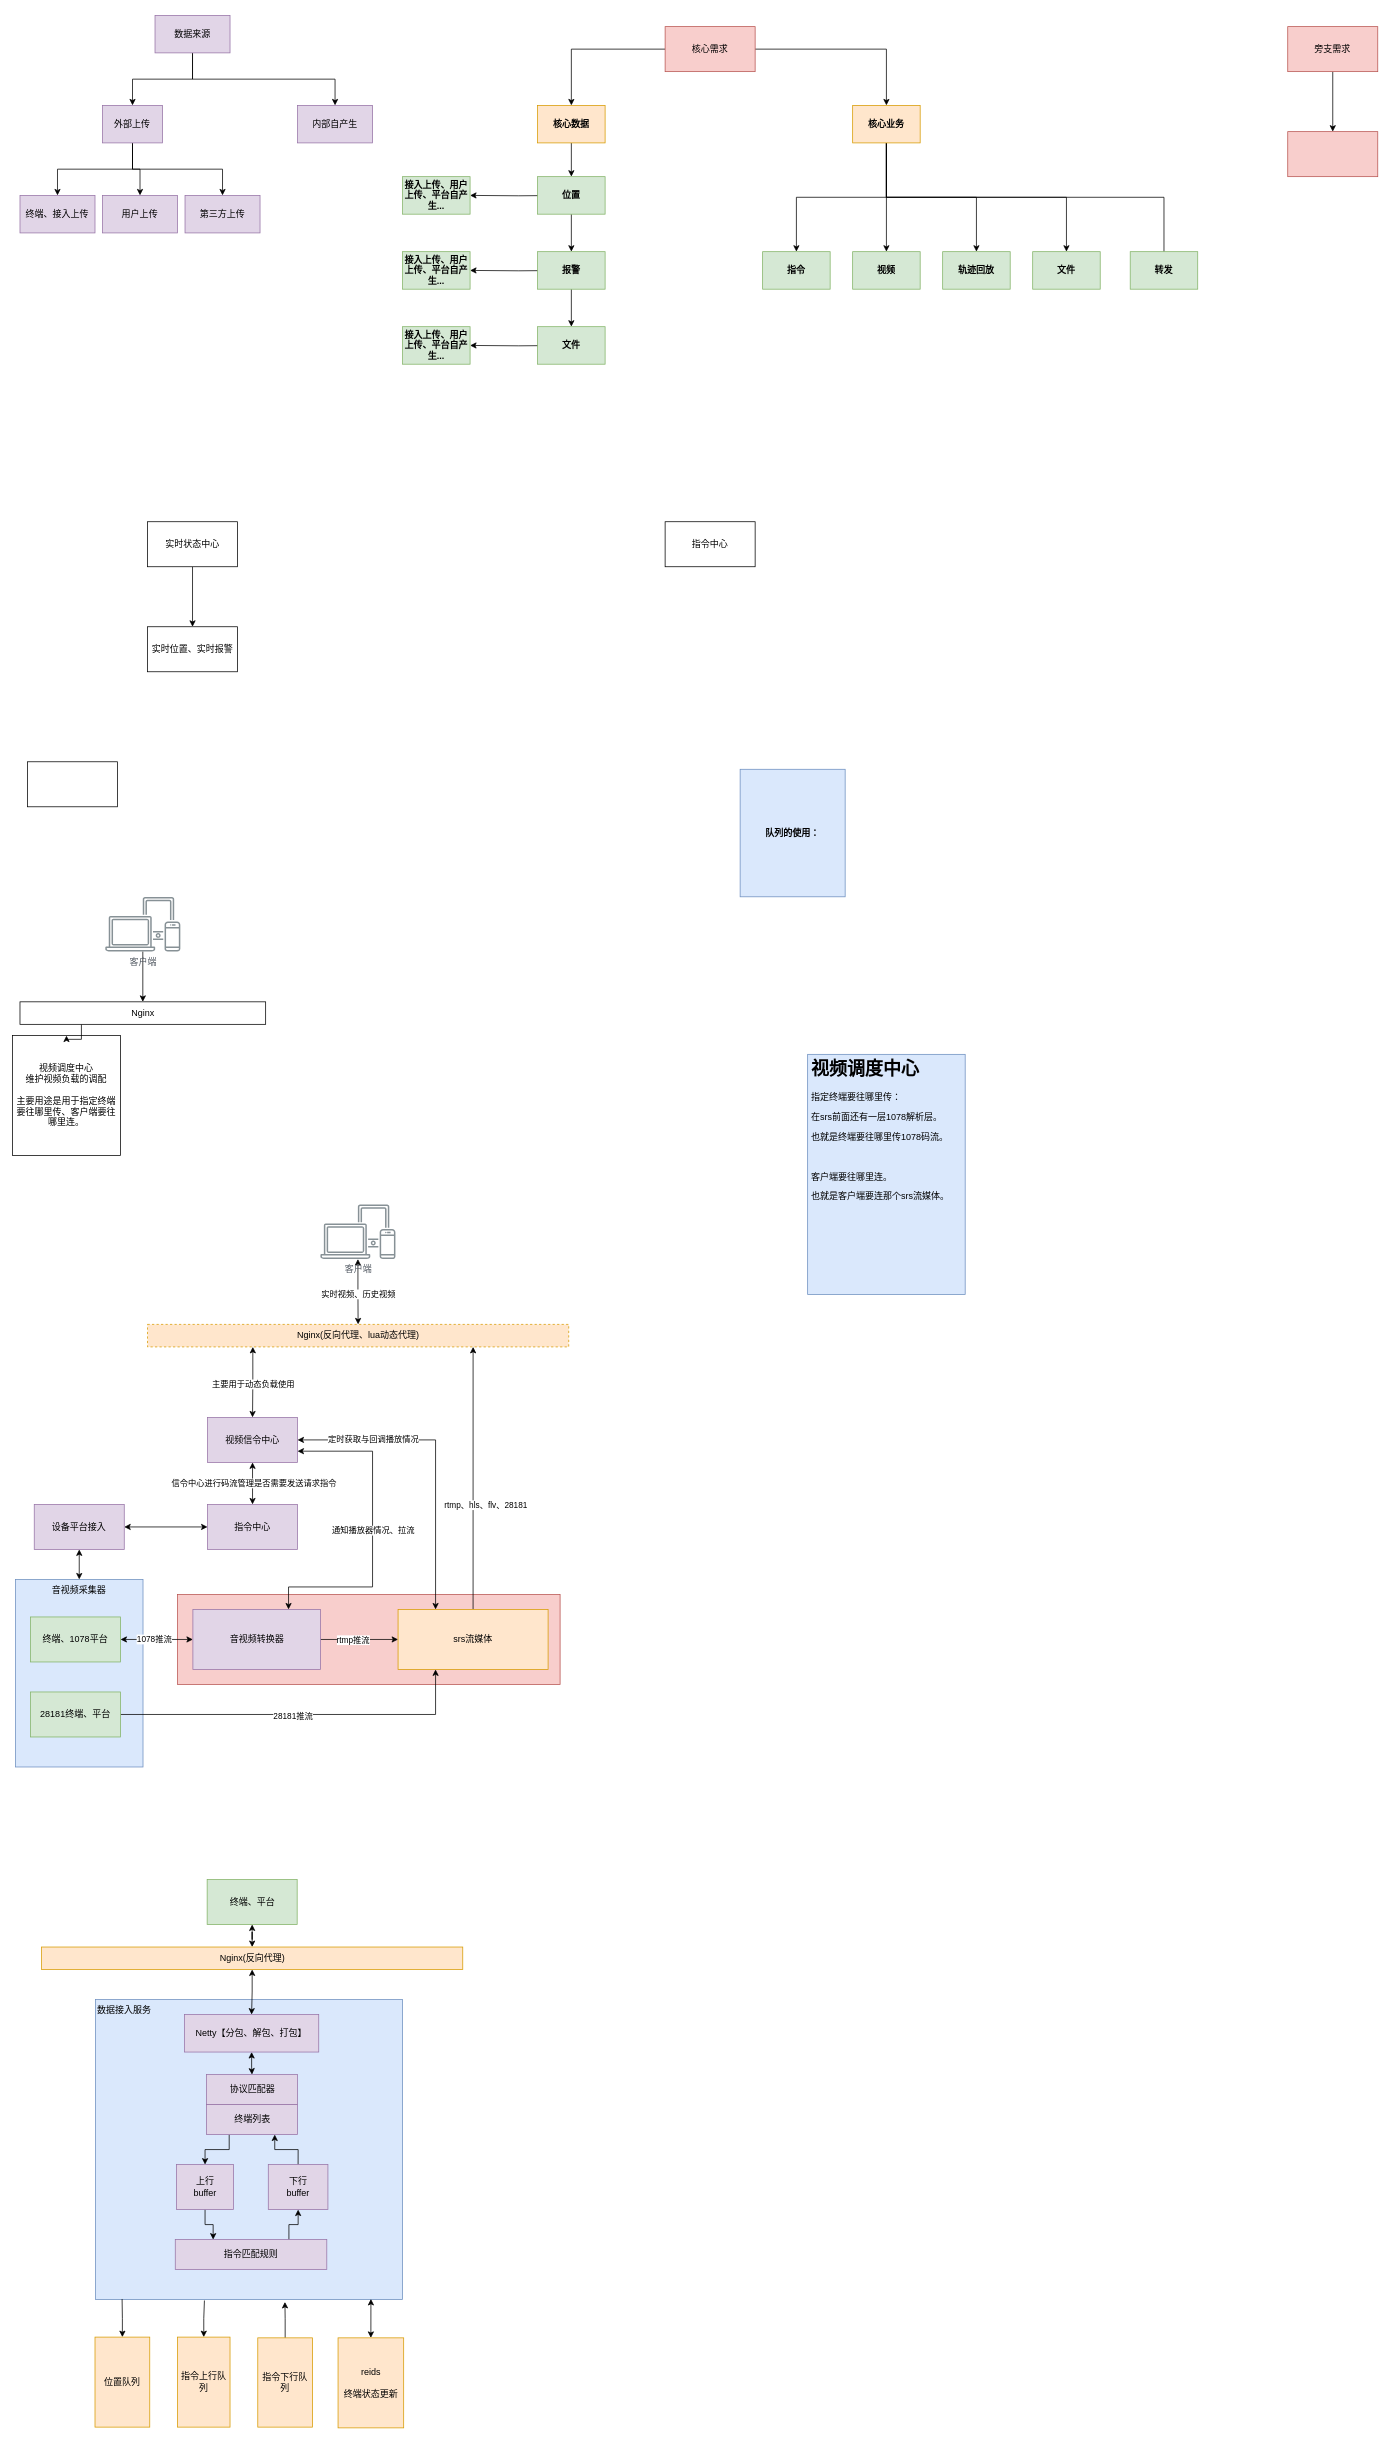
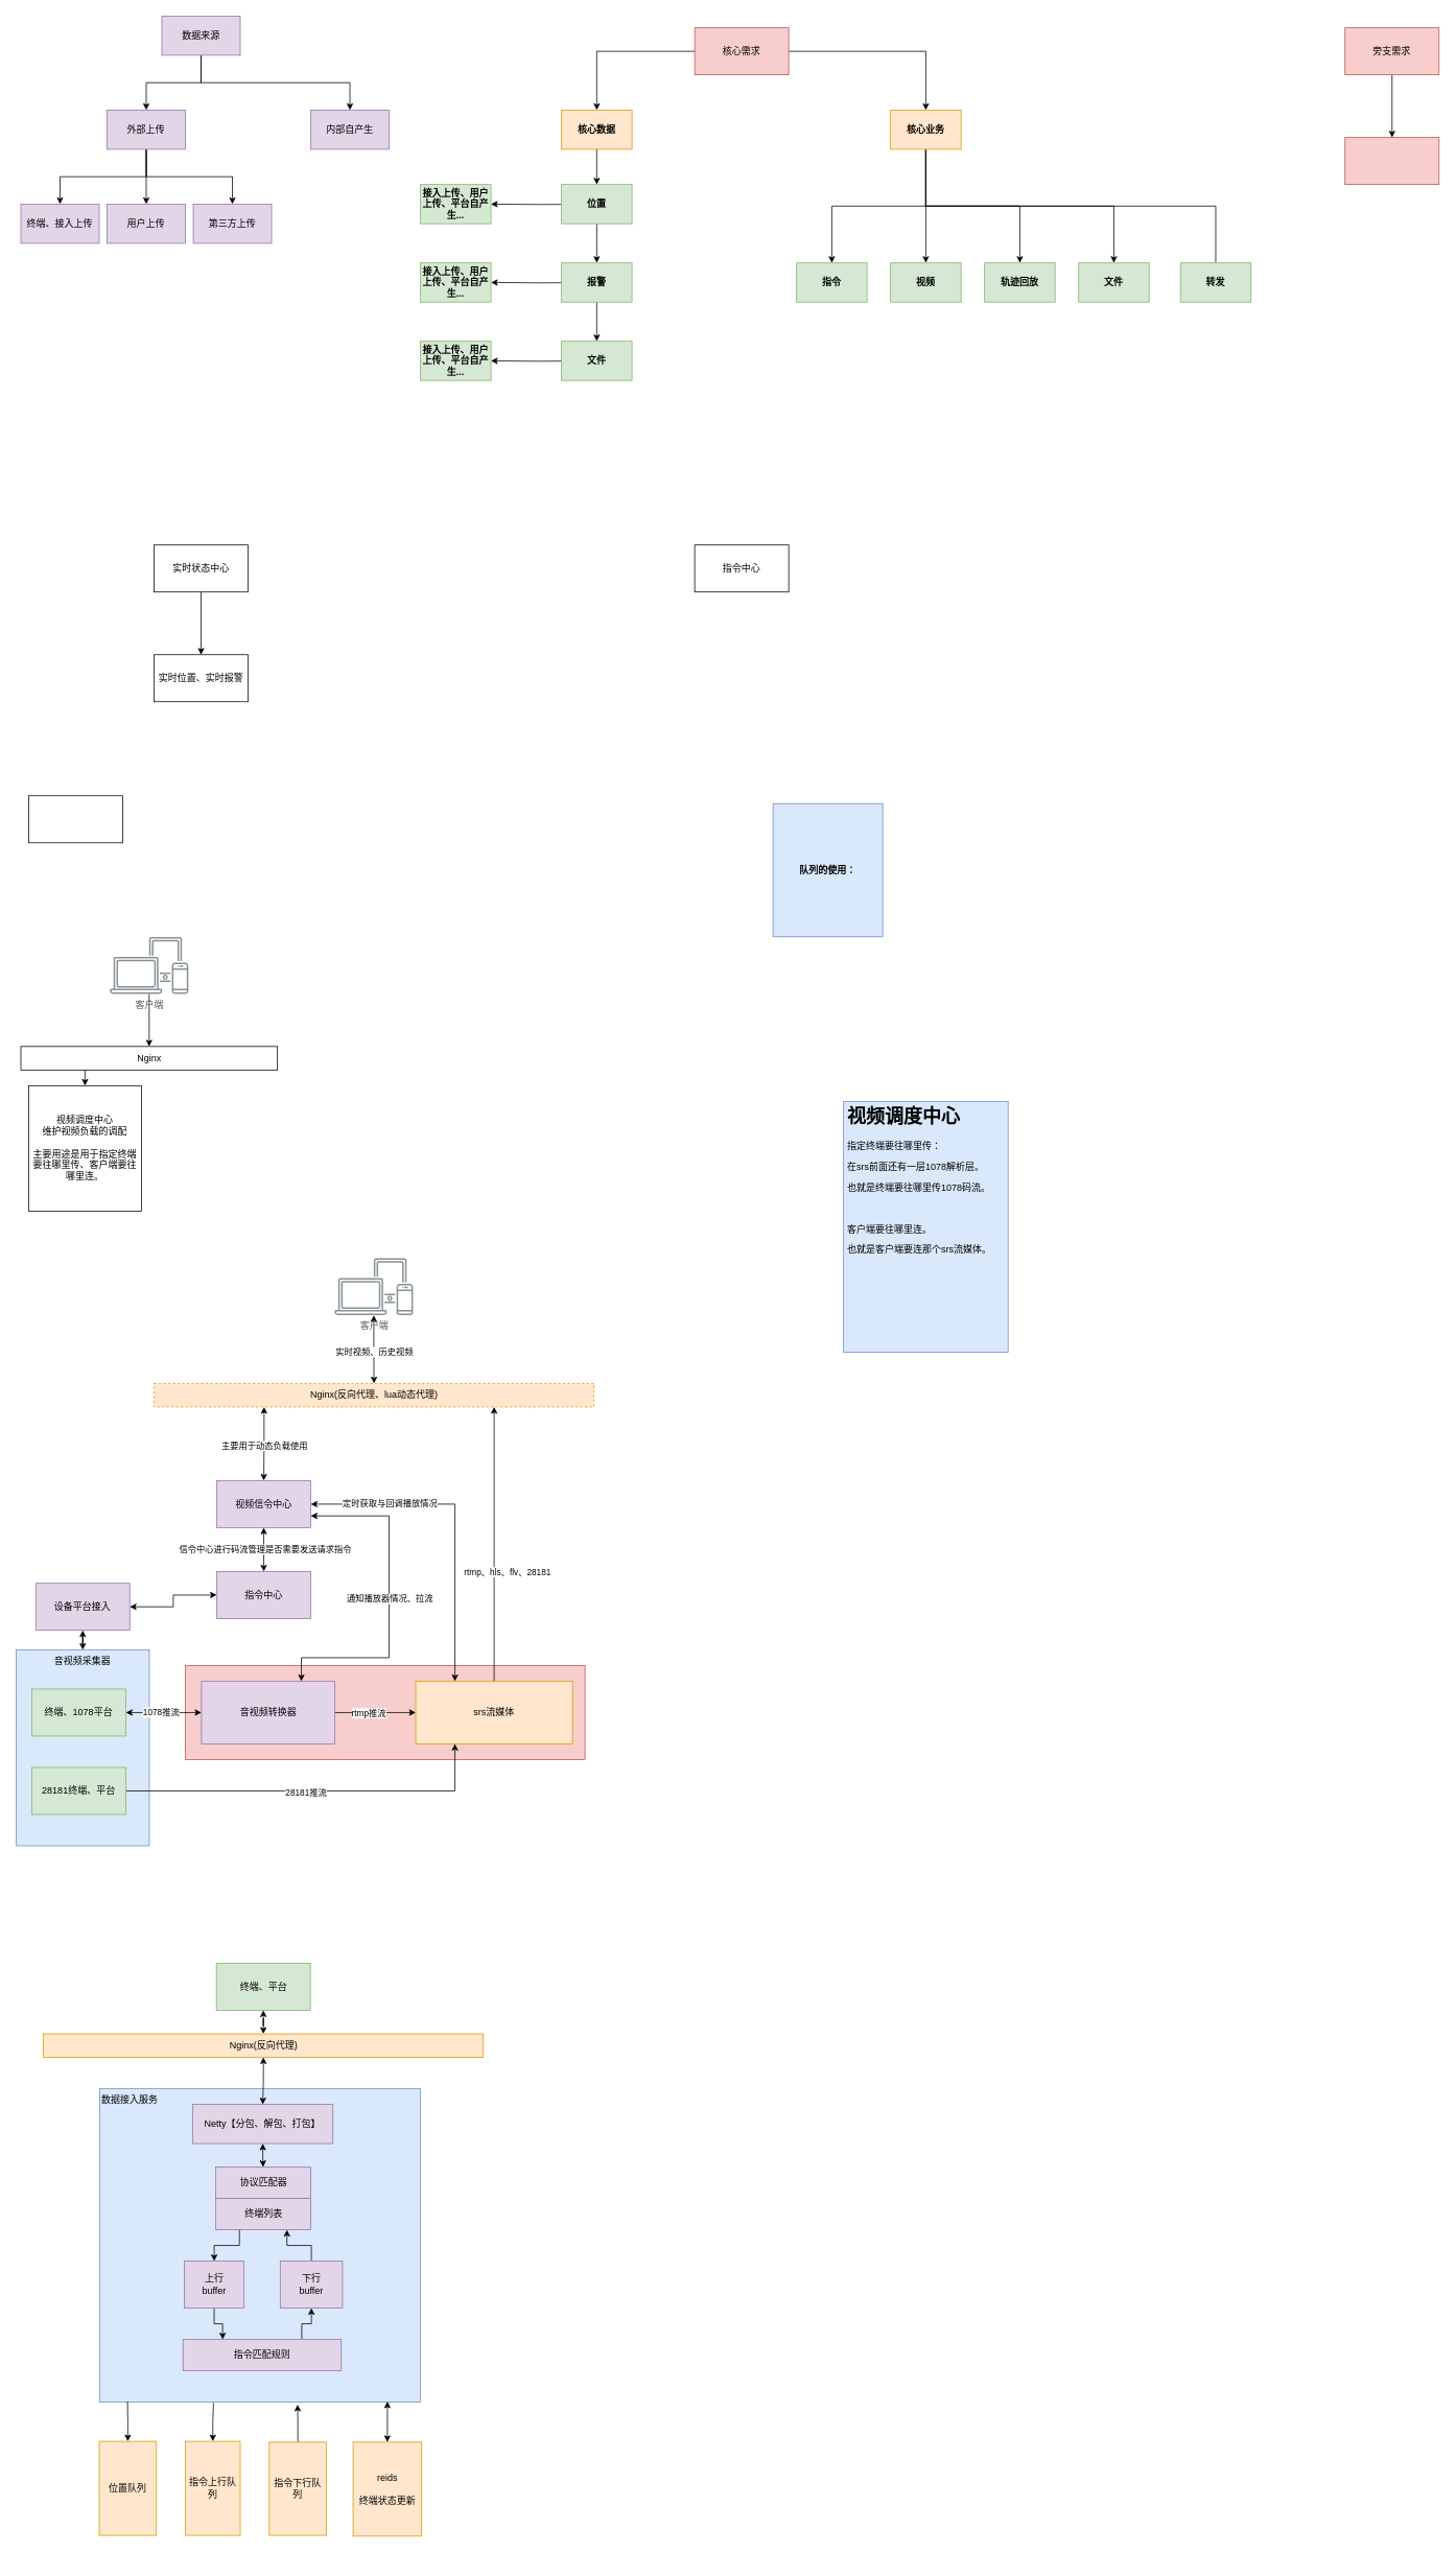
- <mxCell id="39" value="外部上传" style="rounded=0;whiteSpace=wrap;html=1;fillColor=#e1d5e7;strokeColor=#9673a6;" parent="1" vertex="1"><mxGeometry x="136" y="140" width="80" height="50" as="geometry" /></mxCell>
+ <mxCell id="39" value="外部上传" style="rounded=0;whiteSpace=wrap;html=1;fillColor=#e1d5e7;strokeColor=#9673a6;" parent="1" vertex="1"><mxGeometry x="136" y="140" width="100" height="50" as="geometry" /></mxCell>
- <mxCell id="52" value="视频调度中心&lt;br&gt;维护视频负载的调配&lt;br&gt;&lt;br&gt;主要用途是用于指定终端要往哪里传、客户端要往哪里连。" style="rounded=0;whiteSpace=wrap;html=1;" vertex="1" parent="1"><mxGeometry x="16" y="1380" width="144" height="160" as="geometry" /></mxCell>
+ <mxCell id="52" value="视频调度中心&lt;br&gt;维护视频负载的调配&lt;br&gt;&lt;br&gt;主要用途是用于指定终端要往哪里传、客户端要往哪里连。" style="rounded=0;whiteSpace=wrap;html=1;" vertex="1" parent="1"><mxGeometry x="36" y="1385" width="144" height="160" as="geometry" /></mxCell>
- <mxCell id="81" value="设备平台接入" style="rounded=0;whiteSpace=wrap;html=1;fillColor=#e1d5e7;strokeColor=#9673a6;" vertex="1" parent="1"><mxGeometry x="45" y="2005" width="120" height="60" as="geometry" /></mxCell>
+ <mxCell id="81" value="设备平台接入" style="rounded=0;whiteSpace=wrap;html=1;fillColor=#e1d5e7;strokeColor=#9673a6;" vertex="1" parent="1"><mxGeometry x="45" y="2020" width="120" height="60" as="geometry" /></mxCell>
